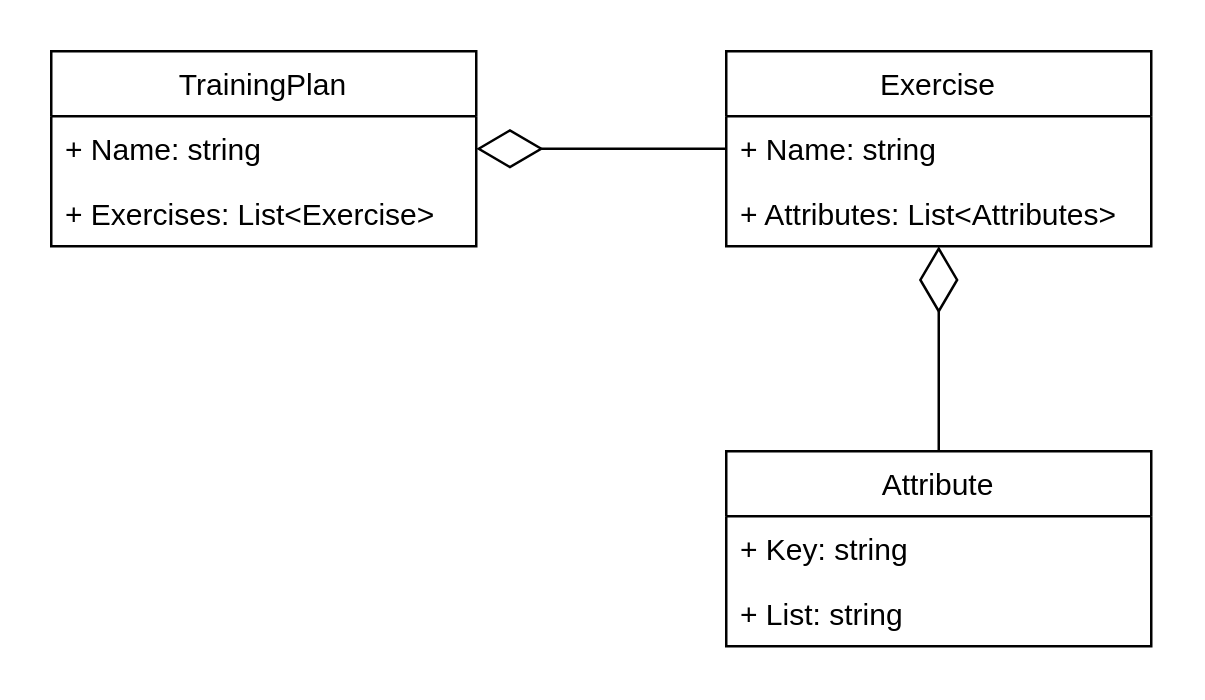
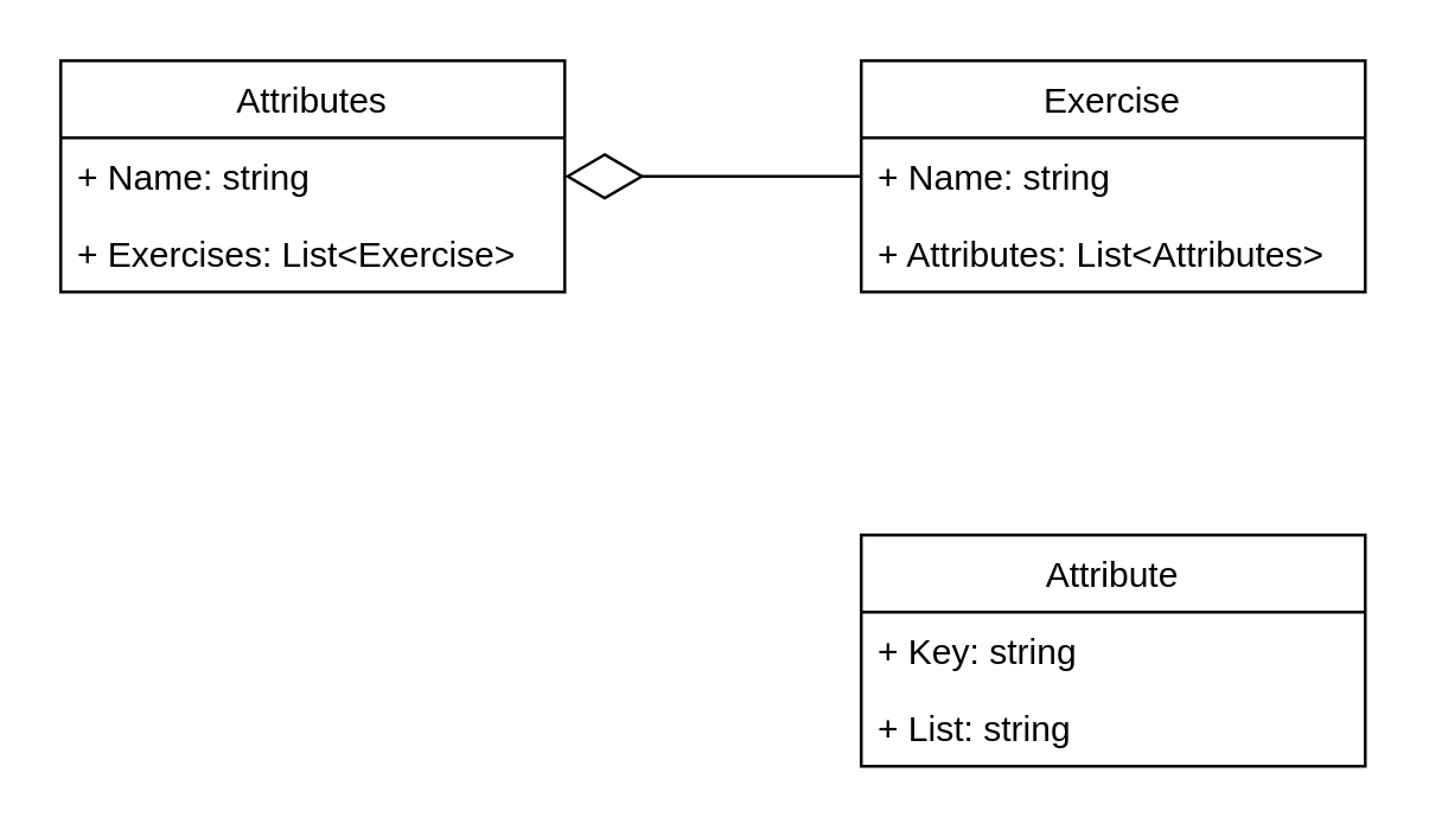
- <mxCell id="5" value="TrainingPlan" style="swimlane;fontStyle=0;childLayout=stackLayout;horizontal=1;startSize=26;fillColor=none;horizontalStack=0;resizeParent=1;resizeParentMax=0;resizeLast=0;collapsible=1;marginBottom=0;" vertex="1" parent="1"><mxGeometry x="20" y="20" width="170" height="78" as="geometry" /></mxCell>
+ <mxCell id="5" value="Attributes" style="swimlane;fontStyle=0;childLayout=stackLayout;horizontal=1;startSize=26;fillColor=none;horizontalStack=0;resizeParent=1;resizeParentMax=0;resizeLast=0;collapsible=1;marginBottom=0;" vertex="1" parent="1"><mxGeometry x="20" y="20" width="170" height="78" as="geometry" /></mxCell>
- <mxCell id="12" value="" style="endArrow=diamondThin;endFill=0;endSize=24;html=1;exitX=0.5;exitY=0;exitDx=0;exitDy=0;" edge="1" parent="1" source="8" target="2"><mxGeometry width="160" relative="1" as="geometry"><mxPoint x="290" y="360" as="sourcePoint" /><mxPoint x="450" y="360" as="targetPoint" /></mxGeometry></mxCell>
